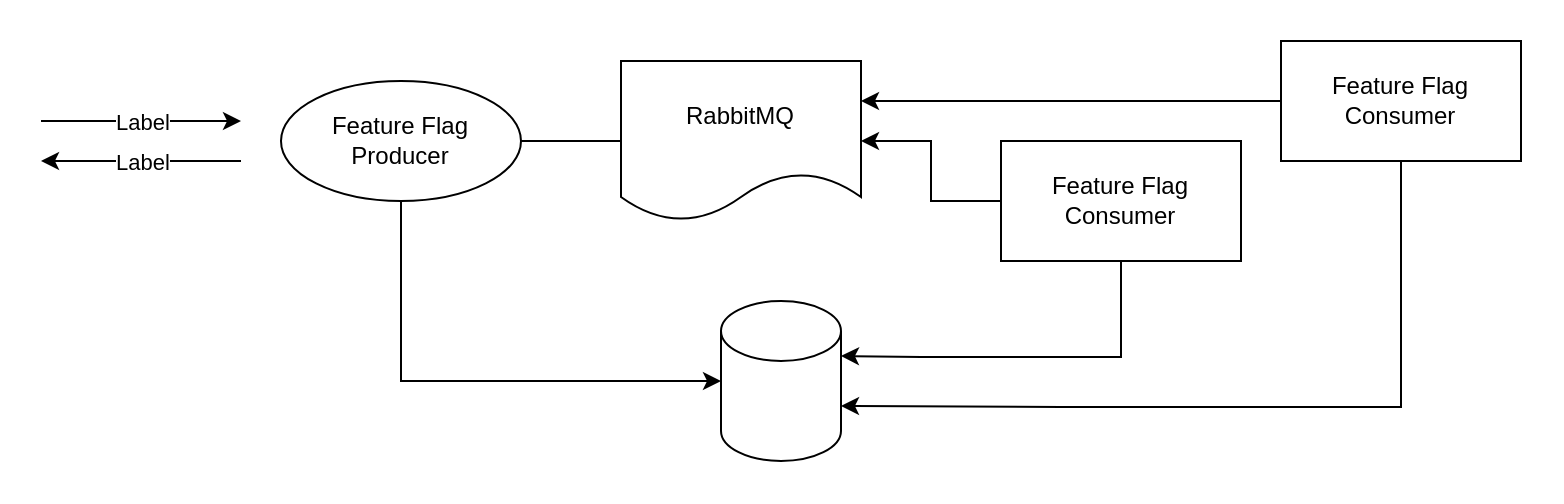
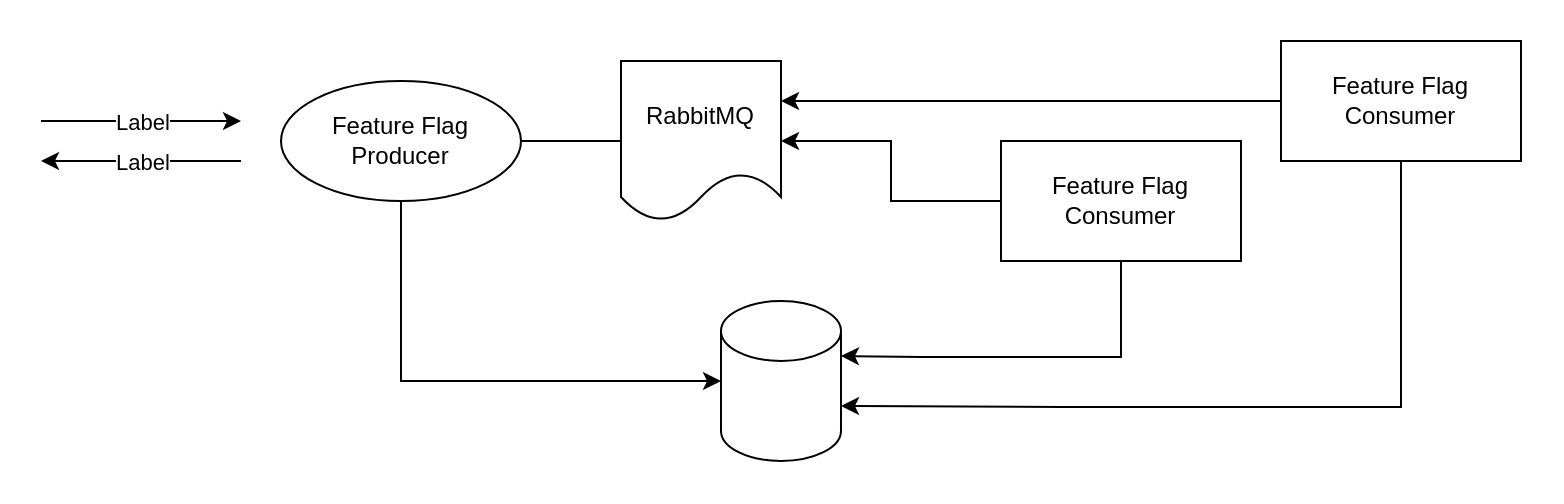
- <mxCell id="9" value="RabbitMQ" style="shape=document;whiteSpace=wrap;html=1;boundedLbl=1;" parent="1" vertex="1"><mxGeometry x="310" y="30" width="120" height="80" as="geometry" /></mxCell>
+ <mxCell id="9" value="RabbitMQ" style="shape=document;whiteSpace=wrap;html=1;boundedLbl=1;" parent="1" vertex="1"><mxGeometry x="310" y="30" width="80" height="80" as="geometry" /></mxCell>
